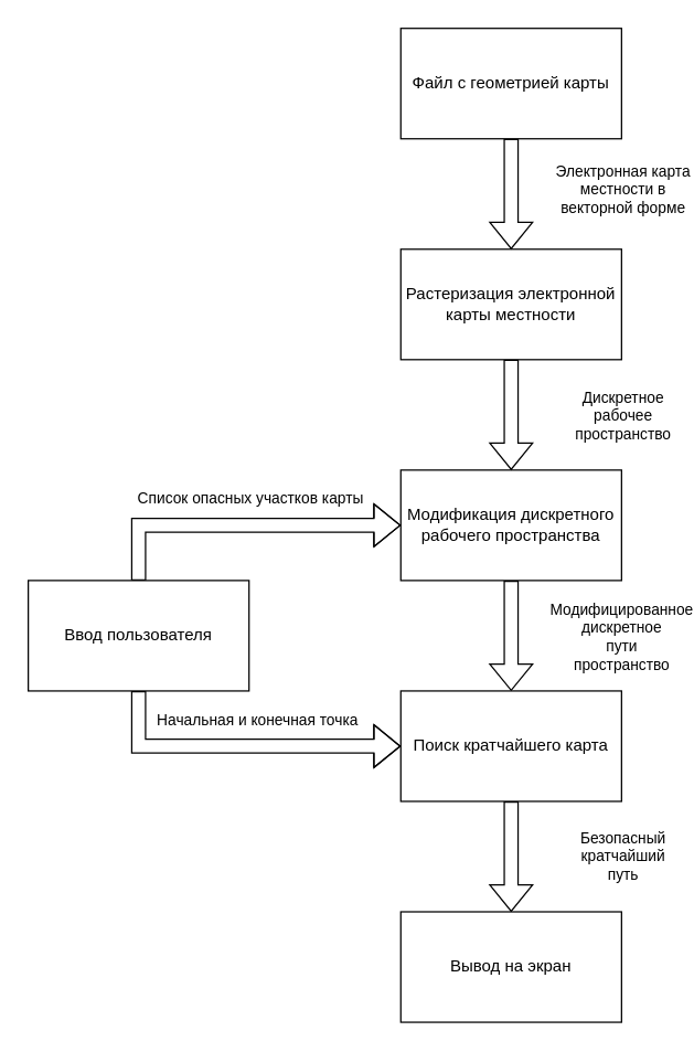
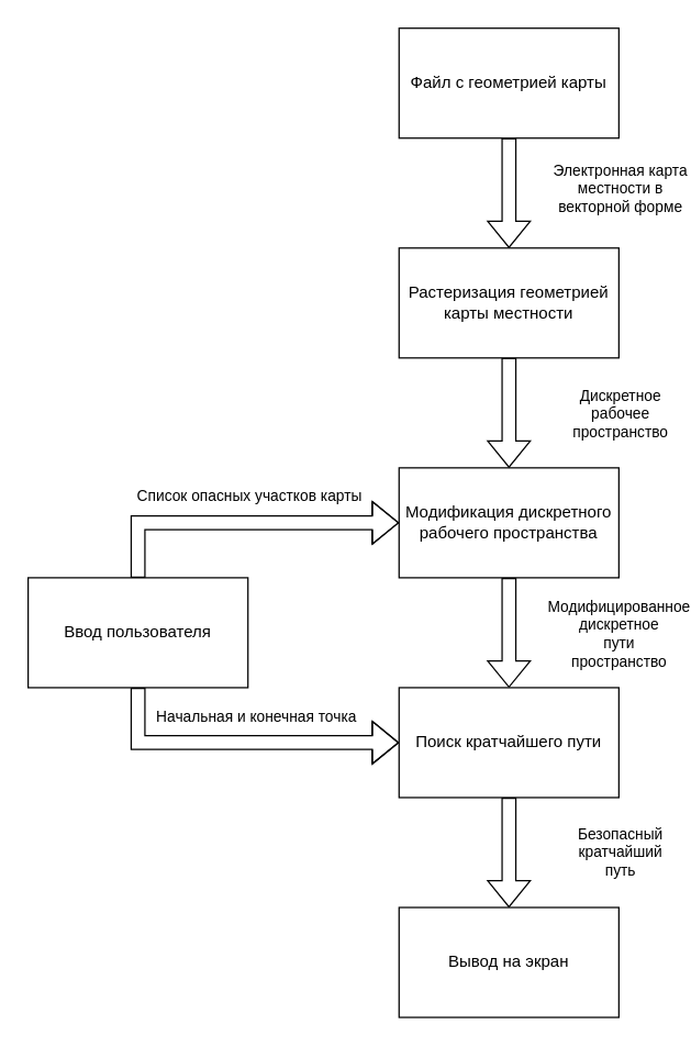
- <mxCell id="6" value="Растеризация электронной карты местности" style="rounded=0;whiteSpace=wrap;html=1;" vertex="1" parent="1"><mxGeometry x="290" y="180" width="160" height="80" as="geometry" /></mxCell>
+ <mxCell id="6" value="Растеризация геометрией карты местности" style="rounded=0;whiteSpace=wrap;html=1;" vertex="1" parent="1"><mxGeometry x="290" y="180" width="160" height="80" as="geometry" /></mxCell>
- <mxCell id="19" value="&lt;div&gt;Поиск кратчайшего карта&lt;/div&gt;" style="rounded=0;whiteSpace=wrap;html=1;" vertex="1" parent="1"><mxGeometry x="290" y="500" width="160" height="80" as="geometry" /></mxCell>
+ <mxCell id="19" value="&lt;div&gt;Поиск кратчайшего пути&lt;/div&gt;" style="rounded=0;whiteSpace=wrap;html=1;" vertex="1" parent="1"><mxGeometry x="290" y="500" width="160" height="80" as="geometry" /></mxCell>
